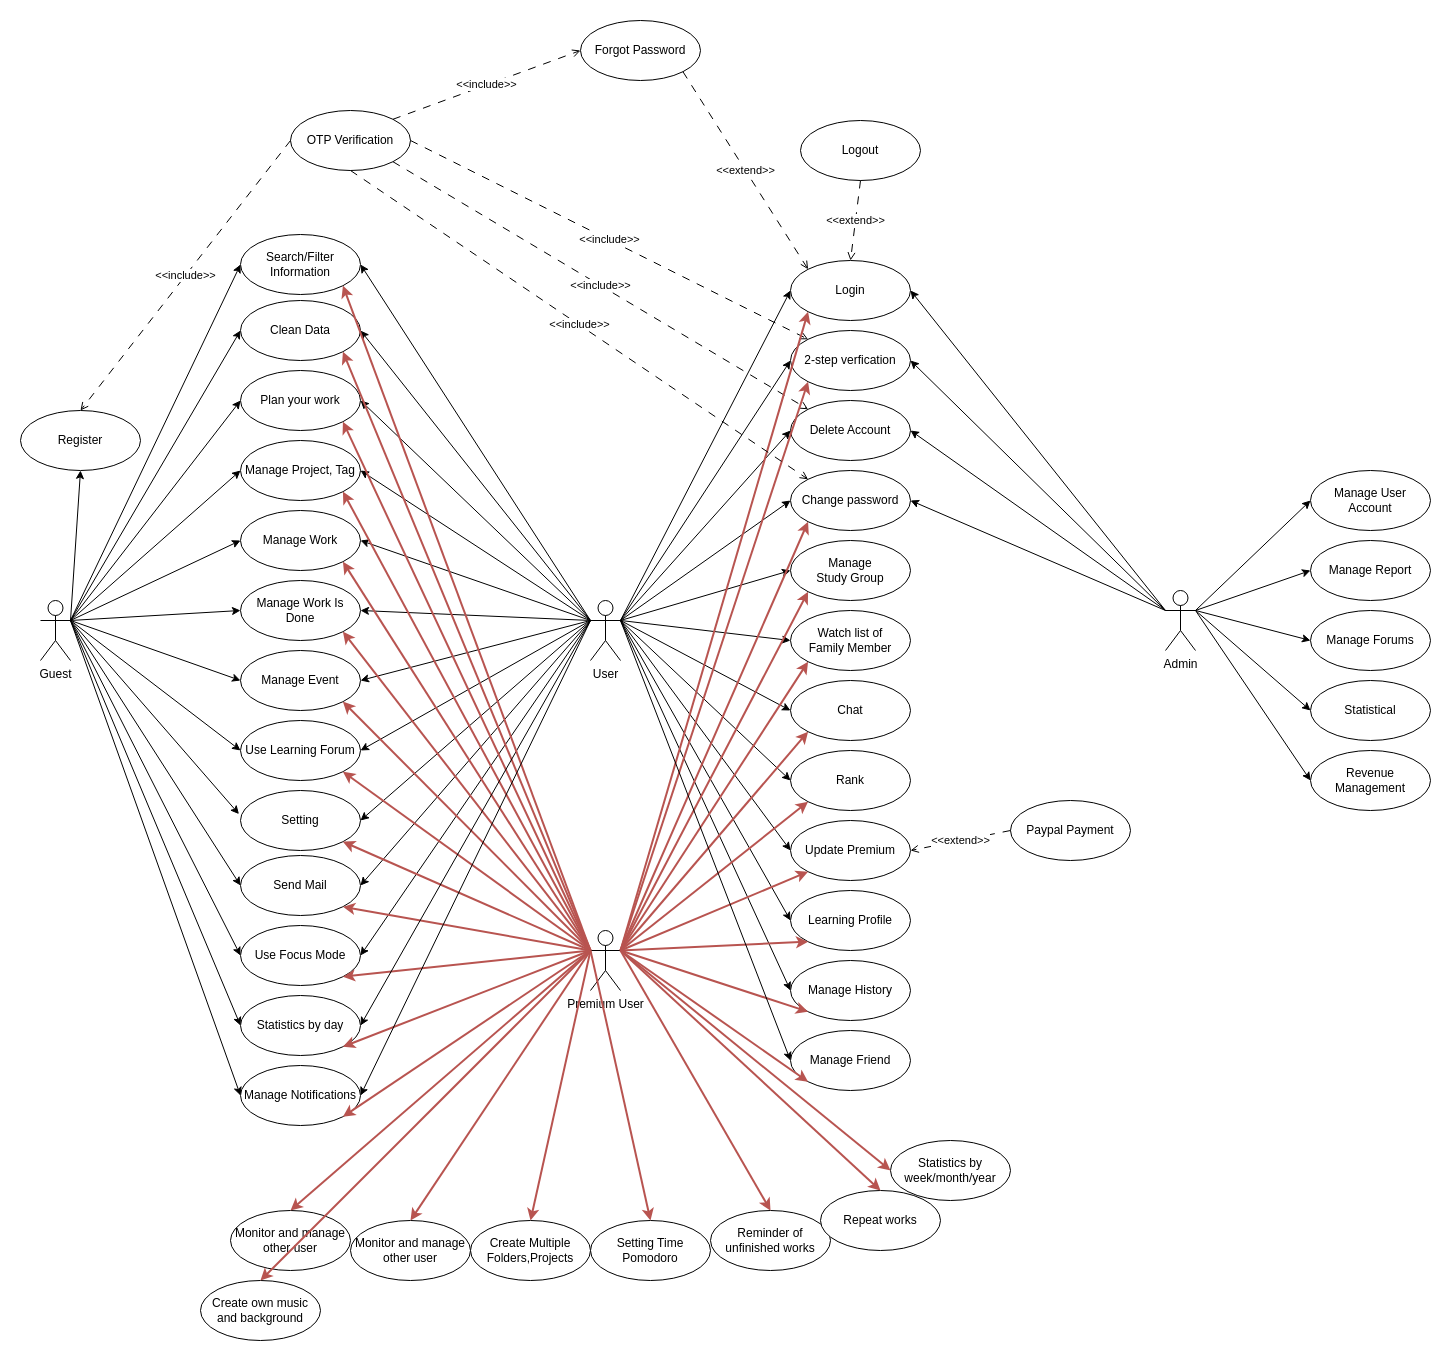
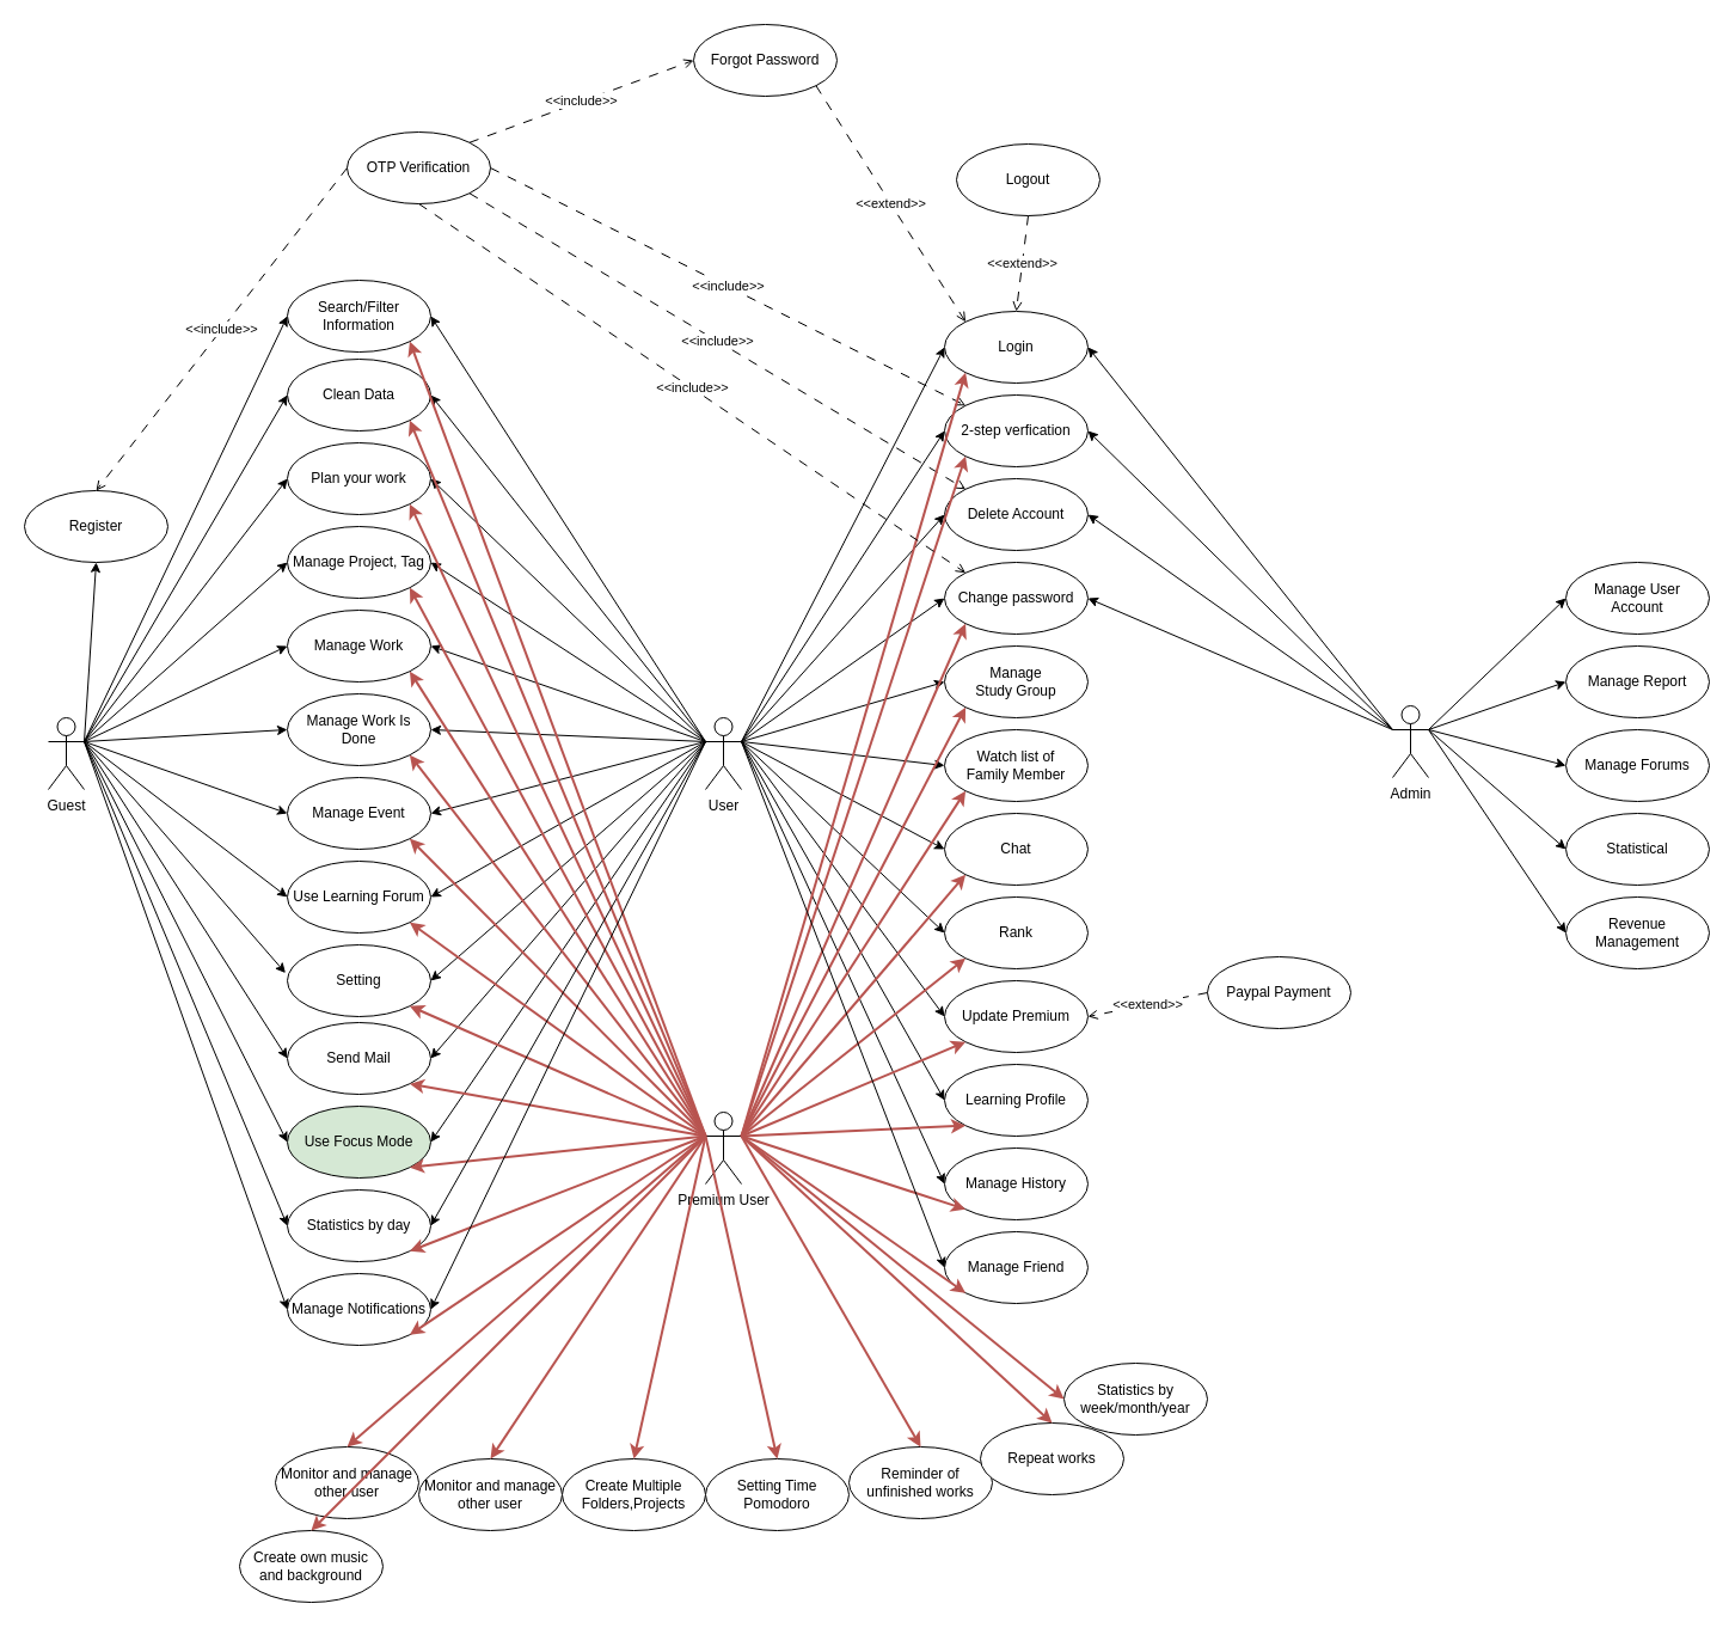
- <mxCell id="16" value="Use Focus Mode" style="ellipse;whiteSpace=wrap;html=1;" parent="1" vertex="1"><mxGeometry x="240" y="925" width="120" height="60" as="geometry" /></mxCell>
+ <mxCell id="16" value="Use Focus Mode" style="ellipse;whiteSpace=wrap;html=1;fillColor=#d5e8d4;" parent="1" vertex="1"><mxGeometry x="240" y="925" width="120" height="60" as="geometry" /></mxCell>
